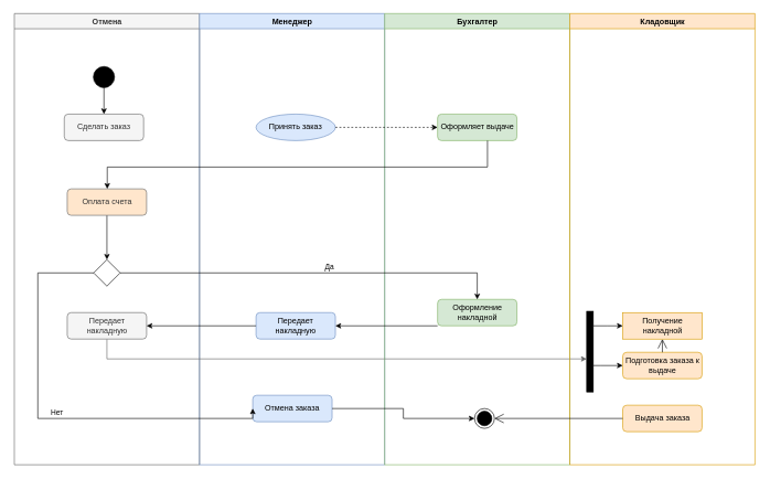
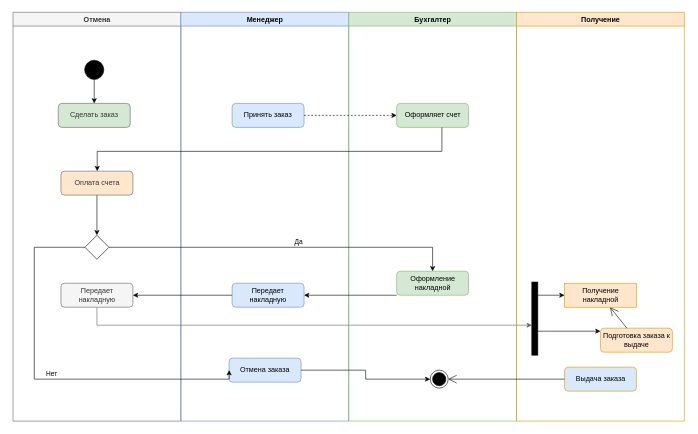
- <mxCell id="20" value="Кладовщик" style="swimlane;whiteSpace=wrap;fillColor=#ffe6cc;strokeColor=#d79b00;" vertex="1" parent="1"><mxGeometry x="860.5" y="20" width="280" height="682" as="geometry" /></mxCell>
+ <mxCell id="20" value="Получение" style="swimlane;whiteSpace=wrap;fillColor=#ffe6cc;strokeColor=#d79b00;" vertex="1" parent="1"><mxGeometry x="860.5" y="20" width="280" height="682" as="geometry" /></mxCell>
- <mxCell id="3" value="Сделать заказ" style="rounded=1;whiteSpace=wrap;html=1;fillColor=#f5f5f5;fontColor=#333333;strokeColor=#666666;" vertex="1" parent="2"><mxGeometry x="75.5" y="152" width="120" height="40" as="geometry" /></mxCell>
+ <mxCell id="3" value="Сделать заказ" style="rounded=1;whiteSpace=wrap;html=1;fillColor=#d5e8d4;fontColor=#333333;strokeColor=#666666;" vertex="1" parent="2"><mxGeometry x="75.5" y="152" width="120" height="40" as="geometry" /></mxCell>
- <mxCell id="10" value="Принять заказ" style="ellipse;whiteSpace=wrap;html=1;fillColor=#dae8fc;strokeColor=#6c8ebf;" vertex="1" parent="9"><mxGeometry x="85.5" y="152" width="120" height="40" as="geometry" /></mxCell>
+ <mxCell id="10" value="Принять заказ" style="rounded=1;whiteSpace=wrap;html=1;fillColor=#dae8fc;strokeColor=#6c8ebf;" vertex="1" parent="9"><mxGeometry x="85.5" y="152" width="120" height="40" as="geometry" /></mxCell>
- <mxCell id="18" value="Оформляет выдаче" style="rounded=1;whiteSpace=wrap;html=1;fillColor=#d5e8d4;strokeColor=#82b366;" vertex="1" parent="16"><mxGeometry x="80" y="152" width="120" height="40" as="geometry" /></mxCell>
+ <mxCell id="18" value="Оформляет счет" style="rounded=1;whiteSpace=wrap;html=1;fillColor=#d5e8d4;strokeColor=#82b366;" vertex="1" parent="16"><mxGeometry x="80" y="152" width="120" height="40" as="geometry" /></mxCell>
- <mxCell id="21" value="Подготовка заказа к выдаче" style="rounded=1;whiteSpace=wrap;html=1;fillColor=#ffe6cc;strokeColor=#d79b00;" vertex="1" parent="20"><mxGeometry x="80" y="512" width="120" height="40" as="geometry" /></mxCell>
+ <mxCell id="21" value="Подготовка заказа к выдаче" style="rounded=1;whiteSpace=wrap;html=1;fillColor=#ffe6cc;strokeColor=#d79b00;" vertex="1" parent="20"><mxGeometry x="140" y="527" width="120" height="40" as="geometry" /></mxCell>
- <mxCell id="22" value="Выдача заказа" style="rounded=1;whiteSpace=wrap;html=1;fillColor=#ffe6cc;strokeColor=#d79b00;" vertex="1" parent="20"><mxGeometry x="80" y="592" width="120" height="40" as="geometry" /></mxCell>
+ <mxCell id="22" value="Выдача заказа" style="rounded=1;whiteSpace=wrap;html=1;fillColor=#dae8fc;strokeColor=#d79b00;" vertex="1" parent="20"><mxGeometry x="80" y="592" width="120" height="40" as="geometry" /></mxCell>
